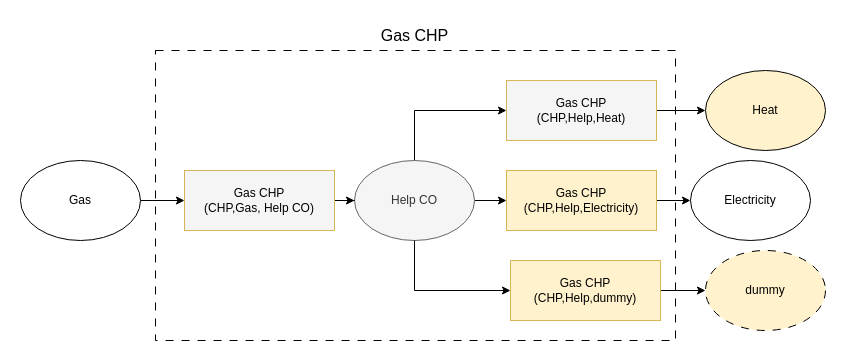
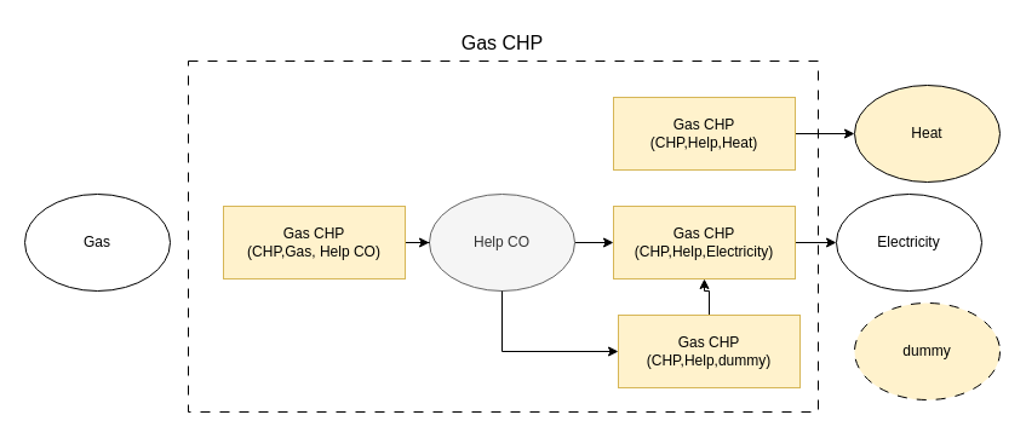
- <mxCell id="8" value="" style="edgeStyle=orthogonalEdgeStyle;rounded=0;orthogonalLoop=1;jettySize=auto;html=1;entryX=0;entryY=0.5;entryDx=0;entryDy=0;exitX=0.5;exitY=0;exitDx=0;exitDy=0;" parent="1" source="10" target="4" edge="1"><mxGeometry relative="1" as="geometry" /></mxCell>
- <mxCell id="4" value="Gas CHP&lt;br style=&quot;border-color: var(--border-color);&quot;&gt;(CHP,Help,Heat)" style="rounded=0;whiteSpace=wrap;html=1;fillColor=#f5f5f5;strokeColor=#d6b656;" parent="1" vertex="1"><mxGeometry x="506" y="80" width="150" height="60" as="geometry" /></mxCell>
+ <mxCell id="4" value="Gas CHP&lt;br style=&quot;border-color: var(--border-color);&quot;&gt;(CHP,Help,Heat)" style="rounded=0;whiteSpace=wrap;html=1;fillColor=#fff2cc;strokeColor=#d6b656;" parent="1" vertex="1"><mxGeometry x="506" y="80" width="150" height="60" as="geometry" /></mxCell>
- <mxCell id="15" value="" style="edgeStyle=orthogonalEdgeStyle;rounded=0;orthogonalLoop=1;jettySize=auto;html=1;" parent="1" source="16" target="14" edge="1"><mxGeometry relative="1" as="geometry" /></mxCell>
- <mxCell id="14" value="Gas CHP&lt;br&gt;(CHP,Gas, Help CO)" style="rounded=0;whiteSpace=wrap;html=1;fillColor=#f5f5f5;strokeColor=#d6b656;" parent="1" vertex="1"><mxGeometry x="184" y="170" width="150" height="60" as="geometry" /></mxCell>
+ <mxCell id="14" value="Gas CHP&lt;br&gt;(CHP,Gas, Help CO)" style="rounded=0;whiteSpace=wrap;html=1;fillColor=#fff2cc;strokeColor=#d6b656;" parent="1" vertex="1"><mxGeometry x="184" y="170" width="150" height="60" as="geometry" /></mxCell>
- <mxCell id="17" value="" style="edgeStyle=orthogonalEdgeStyle;rounded=0;orthogonalLoop=1;jettySize=auto;html=1;" parent="1" source="18" target="20" edge="1"><mxGeometry relative="1" as="geometry" /></mxCell>
+ <mxCell id="17" value="" style="edgeStyle=orthogonalEdgeStyle;rounded=0;orthogonalLoop=1;jettySize=auto;html=1;" parent="1" source="18" target="12" edge="1"><mxGeometry relative="1" as="geometry" /></mxCell>
